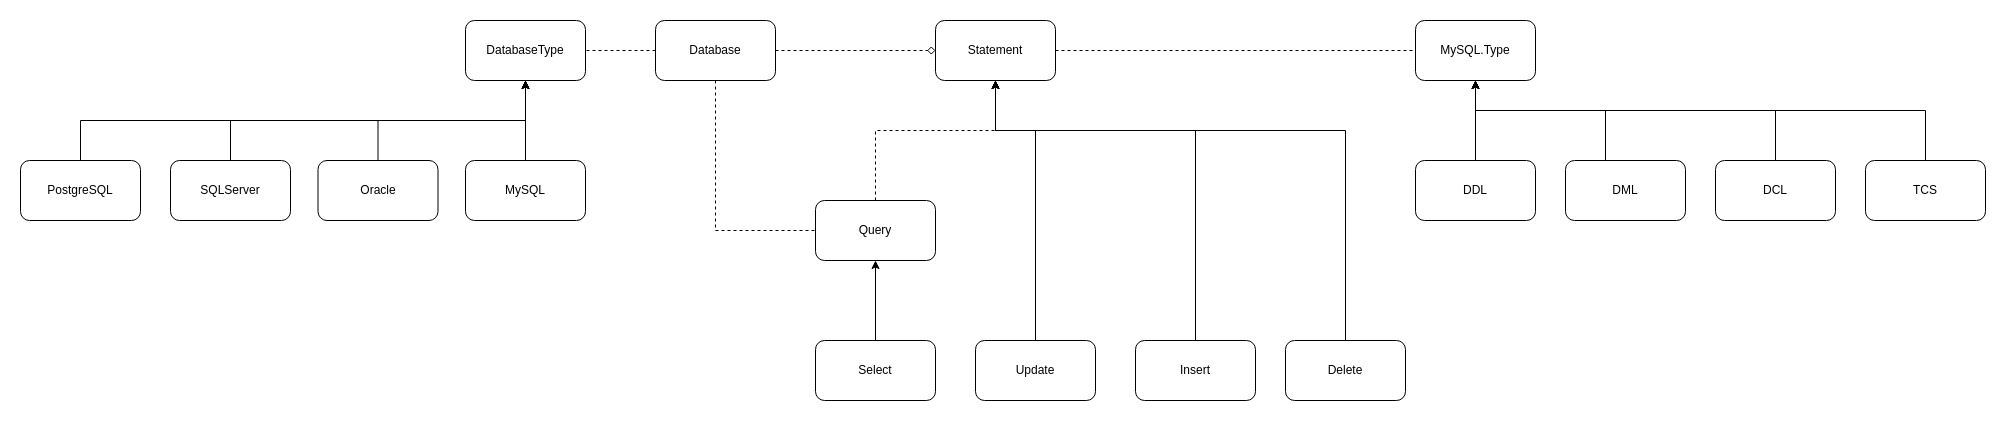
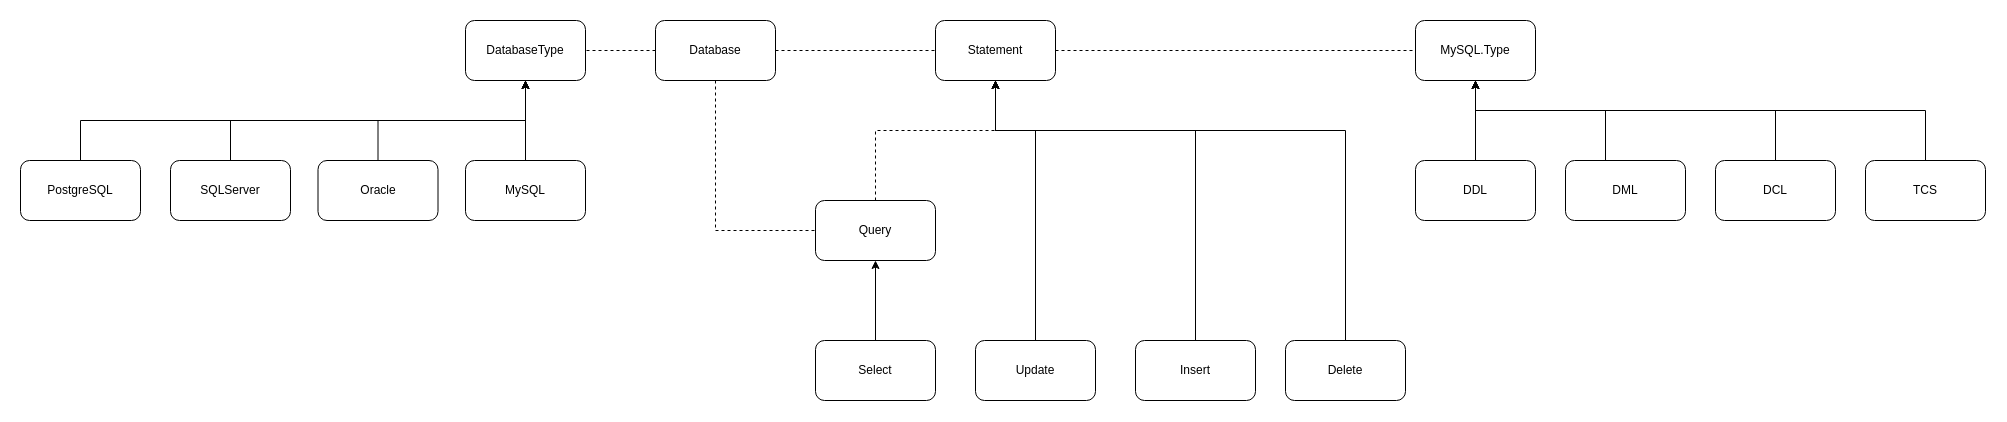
- <mxCell id="2" style="edgeStyle=orthogonalEdgeStyle;rounded=0;orthogonalLoop=1;jettySize=auto;html=1;entryX=0;entryY=0.5;entryDx=0;entryDy=0;endArrow=diamond;endFill=0;dashed=1;" edge="1" parent="1" source="5" target="10"><mxGeometry relative="1" as="geometry" /></mxCell>
+ <mxCell id="2" style="edgeStyle=orthogonalEdgeStyle;rounded=0;orthogonalLoop=1;jettySize=auto;html=1;entryX=0;entryY=0.5;entryDx=0;entryDy=0;endArrow=none;endFill=0;dashed=1;" edge="1" parent="1" source="5" target="10"><mxGeometry relative="1" as="geometry" /></mxCell>
